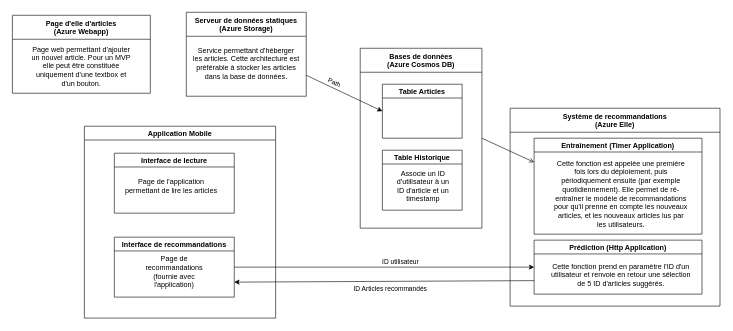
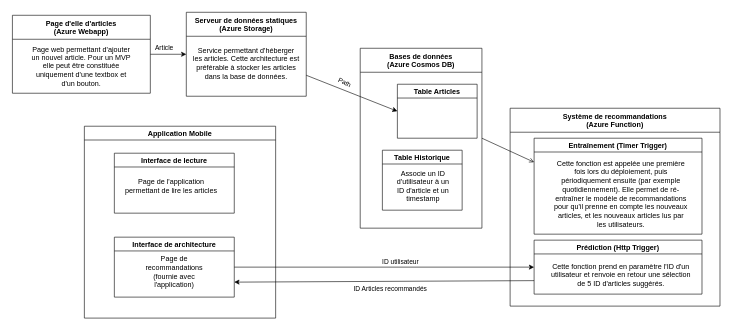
+ <mxCell id="20" value="" style="endArrow=classic;html=1;rounded=0;exitX=1;exitY=0.5;exitDx=0;exitDy=0;entryX=0;entryY=0.5;entryDx=0;entryDy=0;" parent="1" source="18" target="2" edge="1"><mxGeometry width="50" height="50" relative="1" as="geometry"><mxPoint x="290" y="17.5" as="sourcePoint" /><mxPoint x="240" y="52.5" as="targetPoint" /></mxGeometry></mxCell>
+ <mxCell id="21" value="Article" style="edgeLabel;html=1;align=center;verticalAlign=middle;resizable=0;points=[];rotation=0;" parent="20" vertex="1" connectable="0"><mxGeometry x="-0.23" y="2" relative="1" as="geometry"><mxPoint x="-1" y="-10" as="offset" /></mxGeometry></mxCell>
- <mxCell id="5" value="Table Articles" style="swimlane;" parent="4" vertex="1"><mxGeometry x="37" y="60" width="133" height="90" as="geometry" /></mxCell>
+ <mxCell id="5" value="Table Articles" style="swimlane;" parent="4" vertex="1"><mxGeometry x="62" y="60" width="133" height="90" as="geometry" /></mxCell>
- <mxCell id="8" value="Système de recommandations&#10;(Azure Elle)" style="swimlane;startSize=40;" parent="1" vertex="1"><mxGeometry x="850" y="180" width="350" height="330" as="geometry" /></mxCell>
+ <mxCell id="8" value="Système de recommandations&#10;(Azure Function)" style="swimlane;startSize=40;" parent="1" vertex="1"><mxGeometry x="850" y="180" width="350" height="330" as="geometry" /></mxCell>
- <mxCell id="9" value="Entraînement (Timer Application)" style="swimlane;" parent="8" vertex="1"><mxGeometry x="40" y="50" width="280" height="160" as="geometry" /></mxCell>
+ <mxCell id="9" value="Entraînement (Timer Trigger)" style="swimlane;" parent="8" vertex="1"><mxGeometry x="40" y="50" width="280" height="160" as="geometry" /></mxCell>
- <mxCell id="14" value="Interface de recommandations" style="swimlane;startSize=23;" parent="13" vertex="1"><mxGeometry x="50" y="185" width="200" height="100" as="geometry" /></mxCell>
+ <mxCell id="14" value="Interface de architecture" style="swimlane;startSize=23;" parent="13" vertex="1"><mxGeometry x="50" y="185" width="200" height="100" as="geometry" /></mxCell>
- <mxCell id="11" value="Prédiction (Http Application)" style="swimlane;" parent="8" vertex="1"><mxGeometry x="40" y="220" width="280" height="90" as="geometry" /></mxCell>
+ <mxCell id="11" value="Prédiction (Http Trigger)" style="swimlane;" parent="8" vertex="1"><mxGeometry x="40" y="220" width="280" height="90" as="geometry" /></mxCell>
